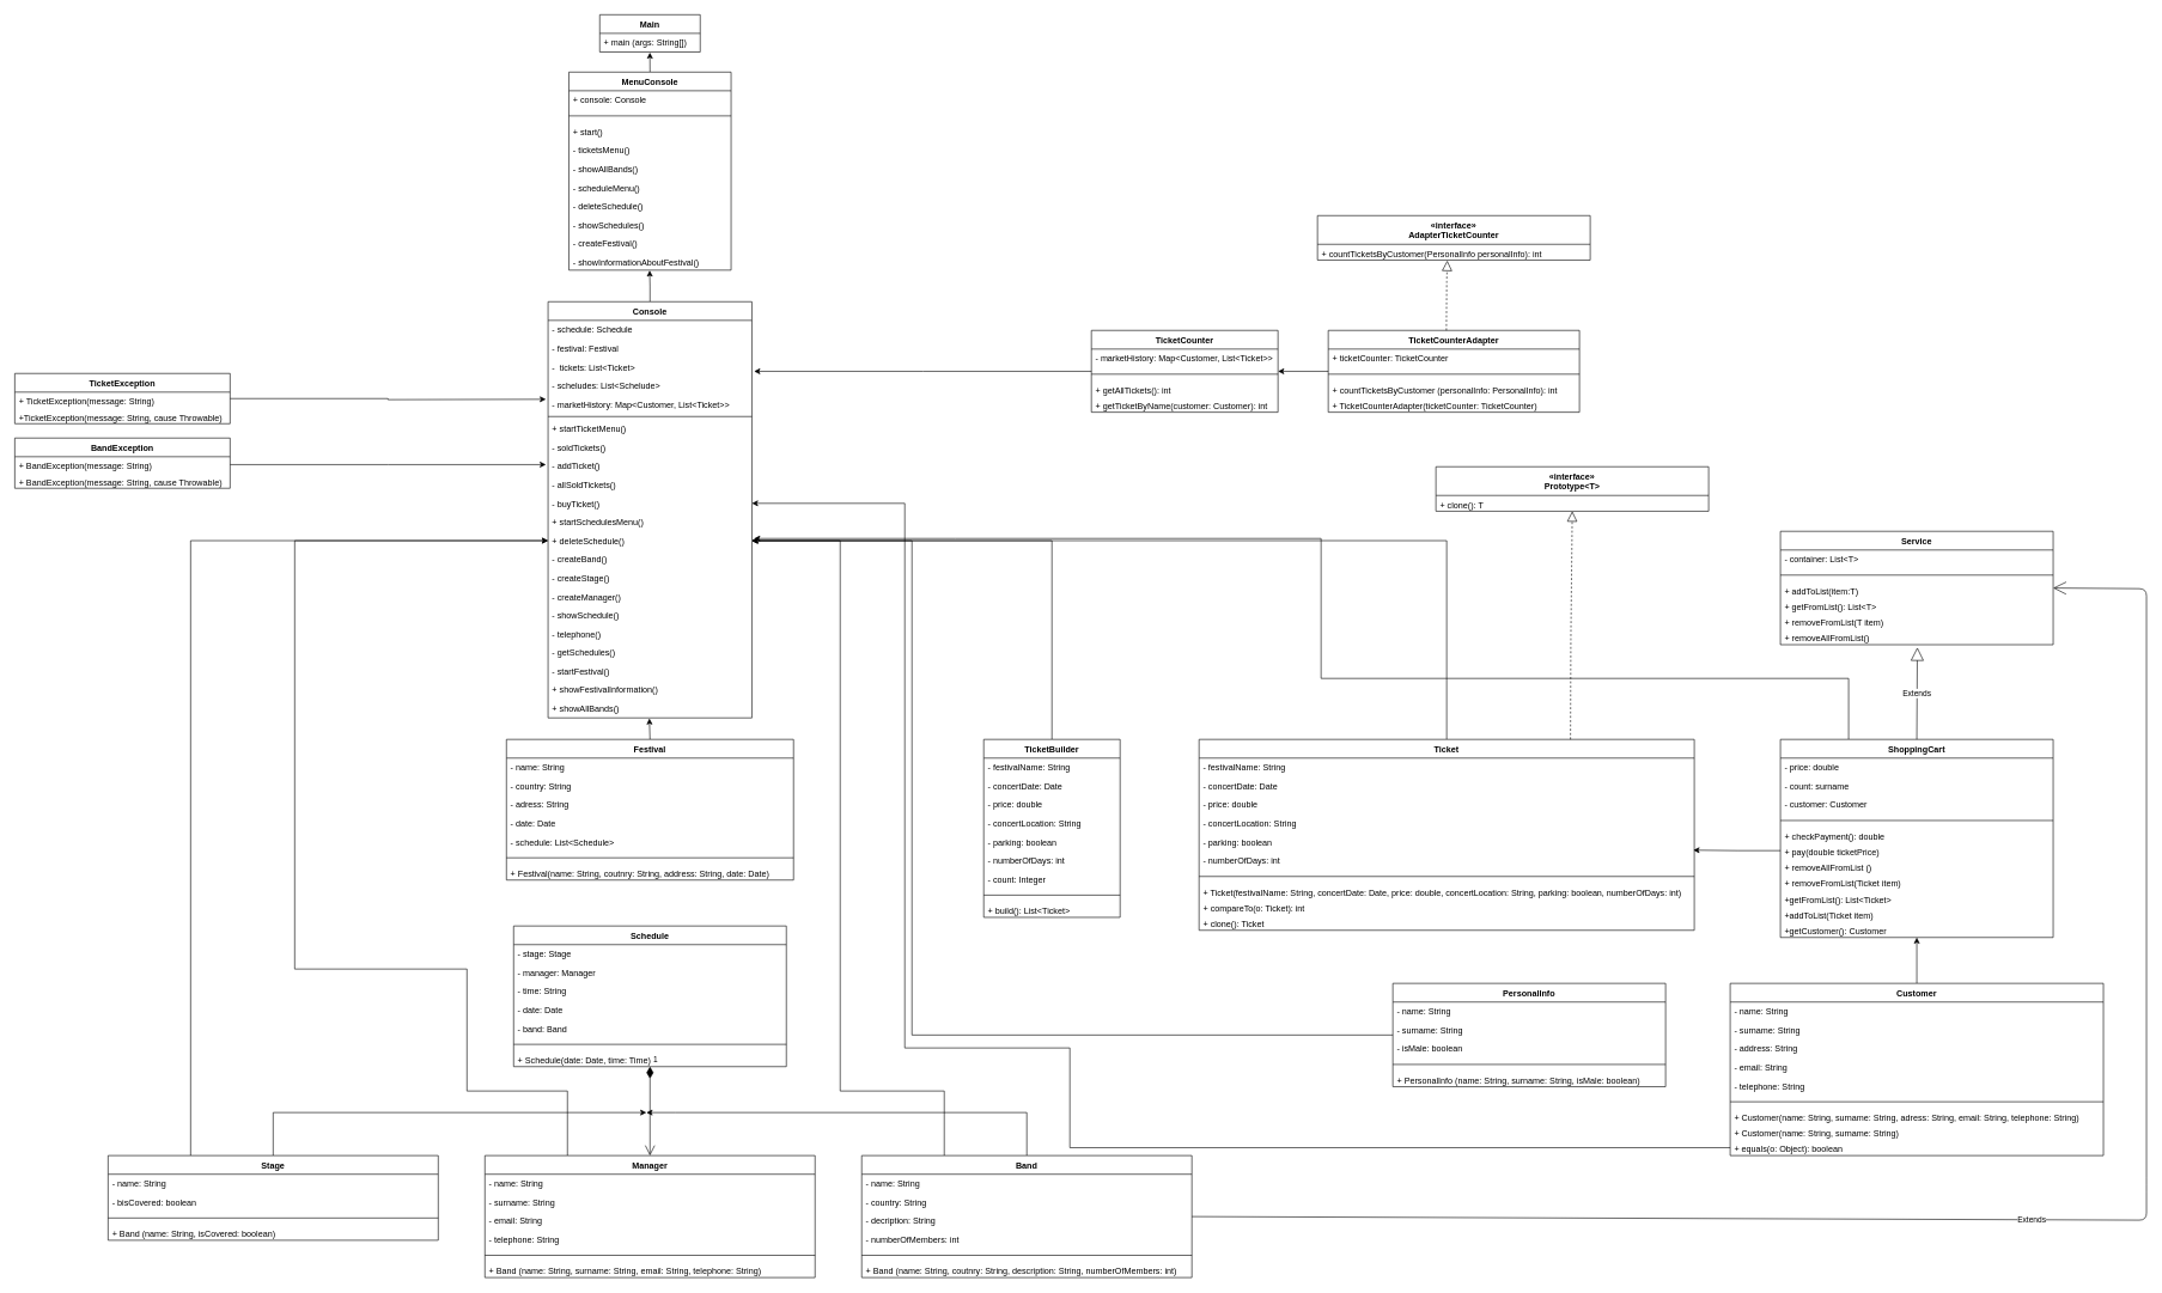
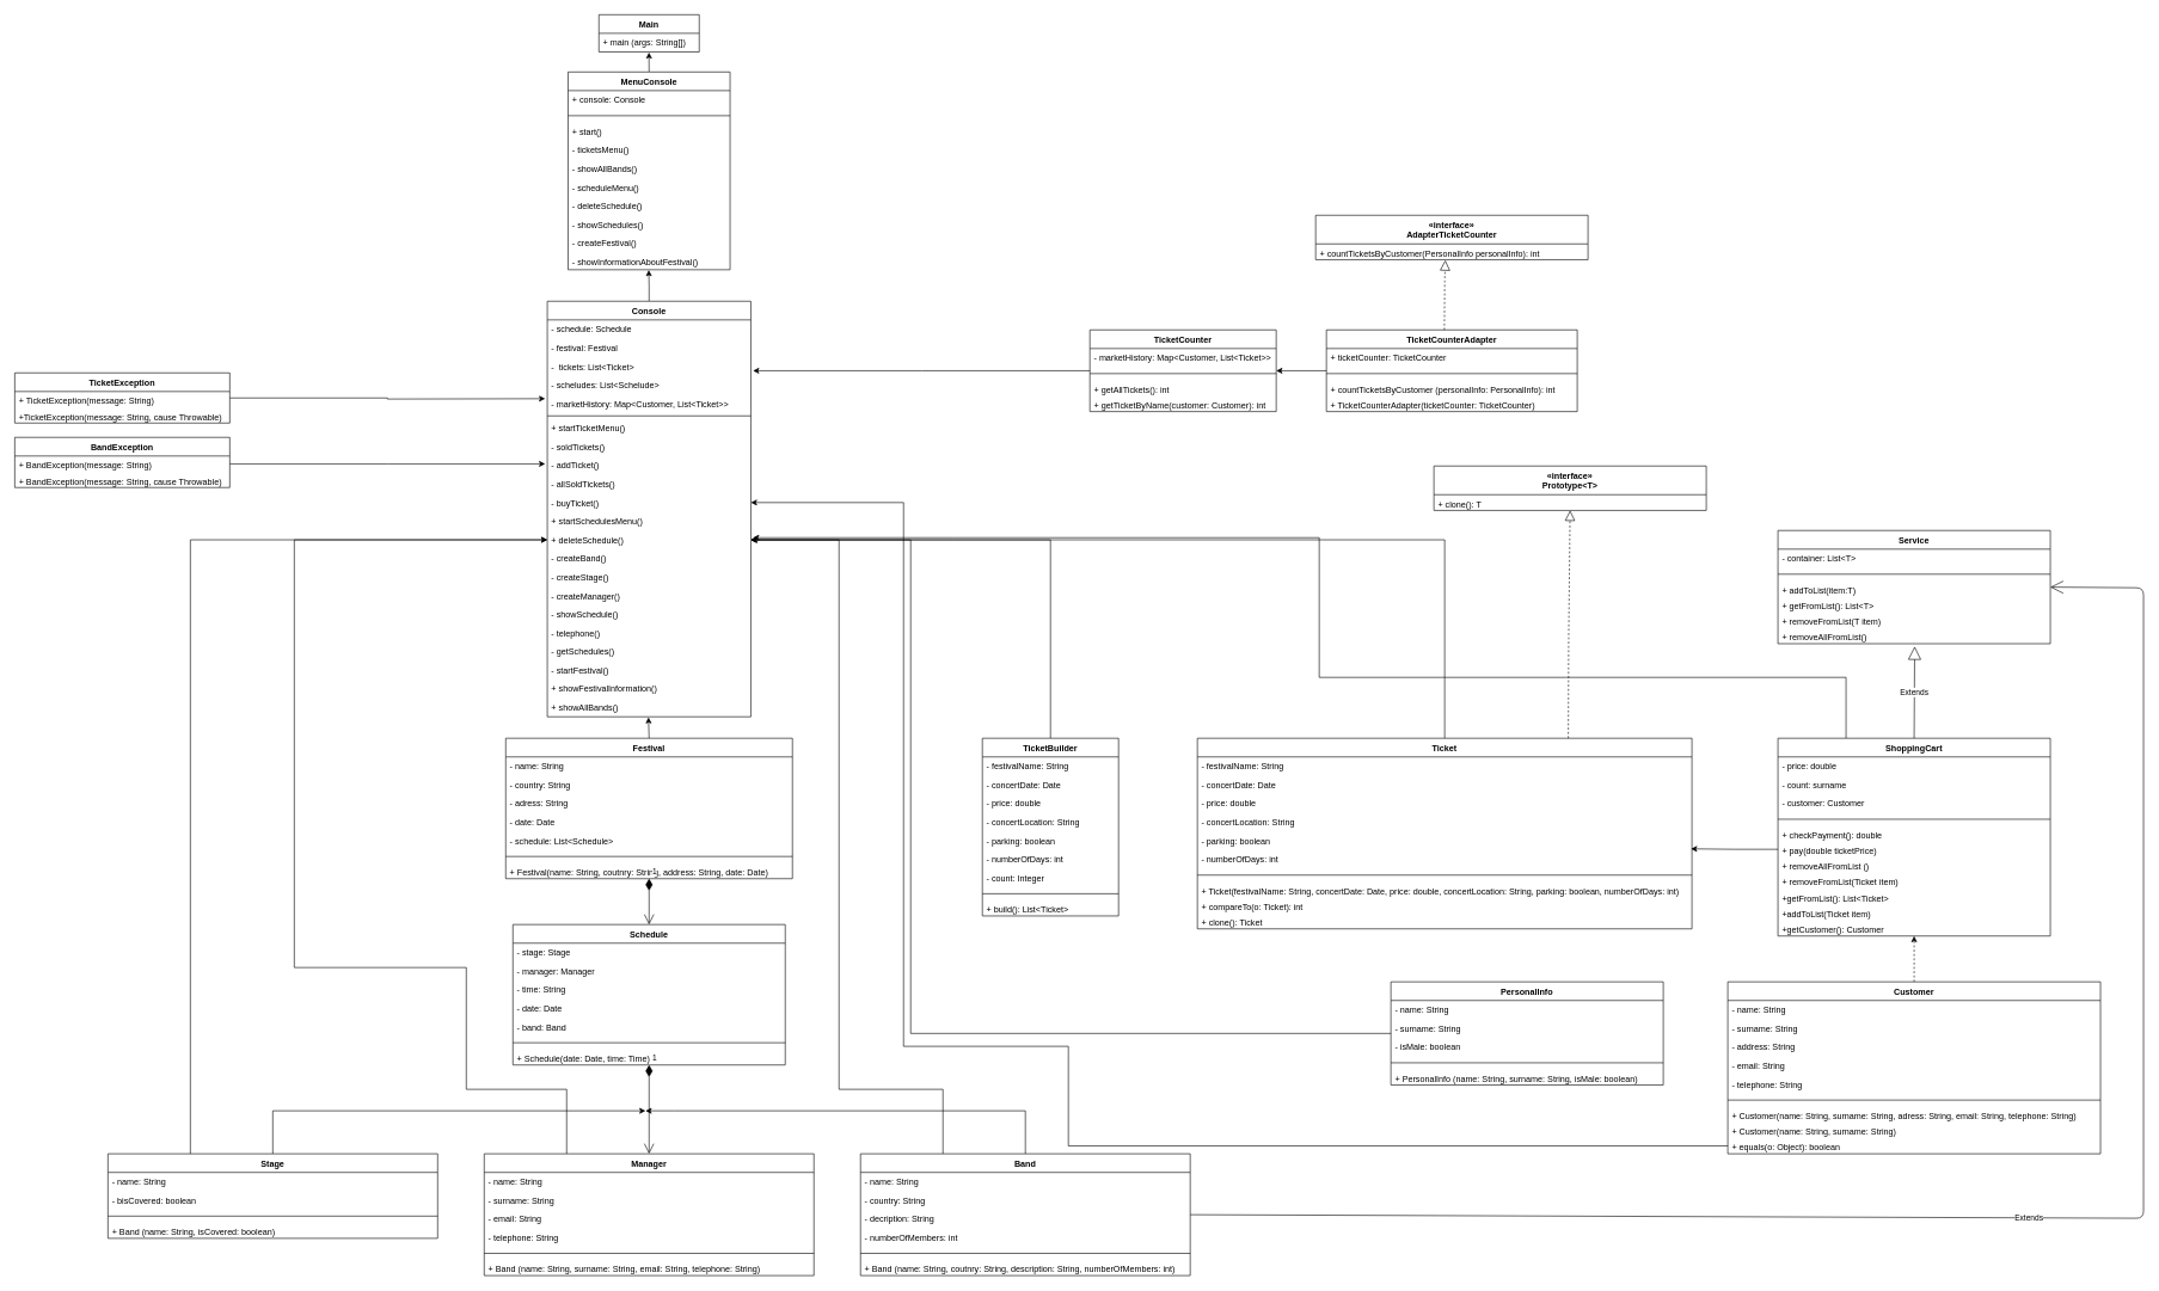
+ <mxCell id="57" value="1" style="endArrow=open;html=1;endSize=12;startArrow=diamondThin;startSize=14;startFill=1;edgeStyle=orthogonalEdgeStyle;align=left;verticalAlign=bottom;entryX=0.5;entryY=0;entryDx=0;entryDy=0;exitX=0.5;exitY=1;exitDx=0;exitDy=0;" parent="1" source="3" target="49" edge="1"><mxGeometry x="-1" y="3" relative="1" as="geometry"><mxPoint x="880" y="1079" as="sourcePoint" /><mxPoint x="900" y="1099" as="targetPoint" /></mxGeometry></mxCell>
- <mxCell id="115" style="edgeStyle=orthogonalEdgeStyle;rounded=0;orthogonalLoop=1;jettySize=auto;html=1;exitX=0.5;exitY=0;exitDx=0;exitDy=0;entryX=0.5;entryY=1;entryDx=0;entryDy=0;" edge="1" parent="1" source="116" target="95"><mxGeometry relative="1" as="geometry" /></mxCell>
+ <mxCell id="115" style="edgeStyle=orthogonalEdgeStyle;rounded=0;orthogonalLoop=1;jettySize=auto;html=1;exitX=0.5;exitY=0;exitDx=0;exitDy=0;entryX=0.5;entryY=1;entryDx=0;entryDy=0;dashed=1;" edge="1" parent="1" source="116" target="95"><mxGeometry relative="1" as="geometry" /></mxCell>
